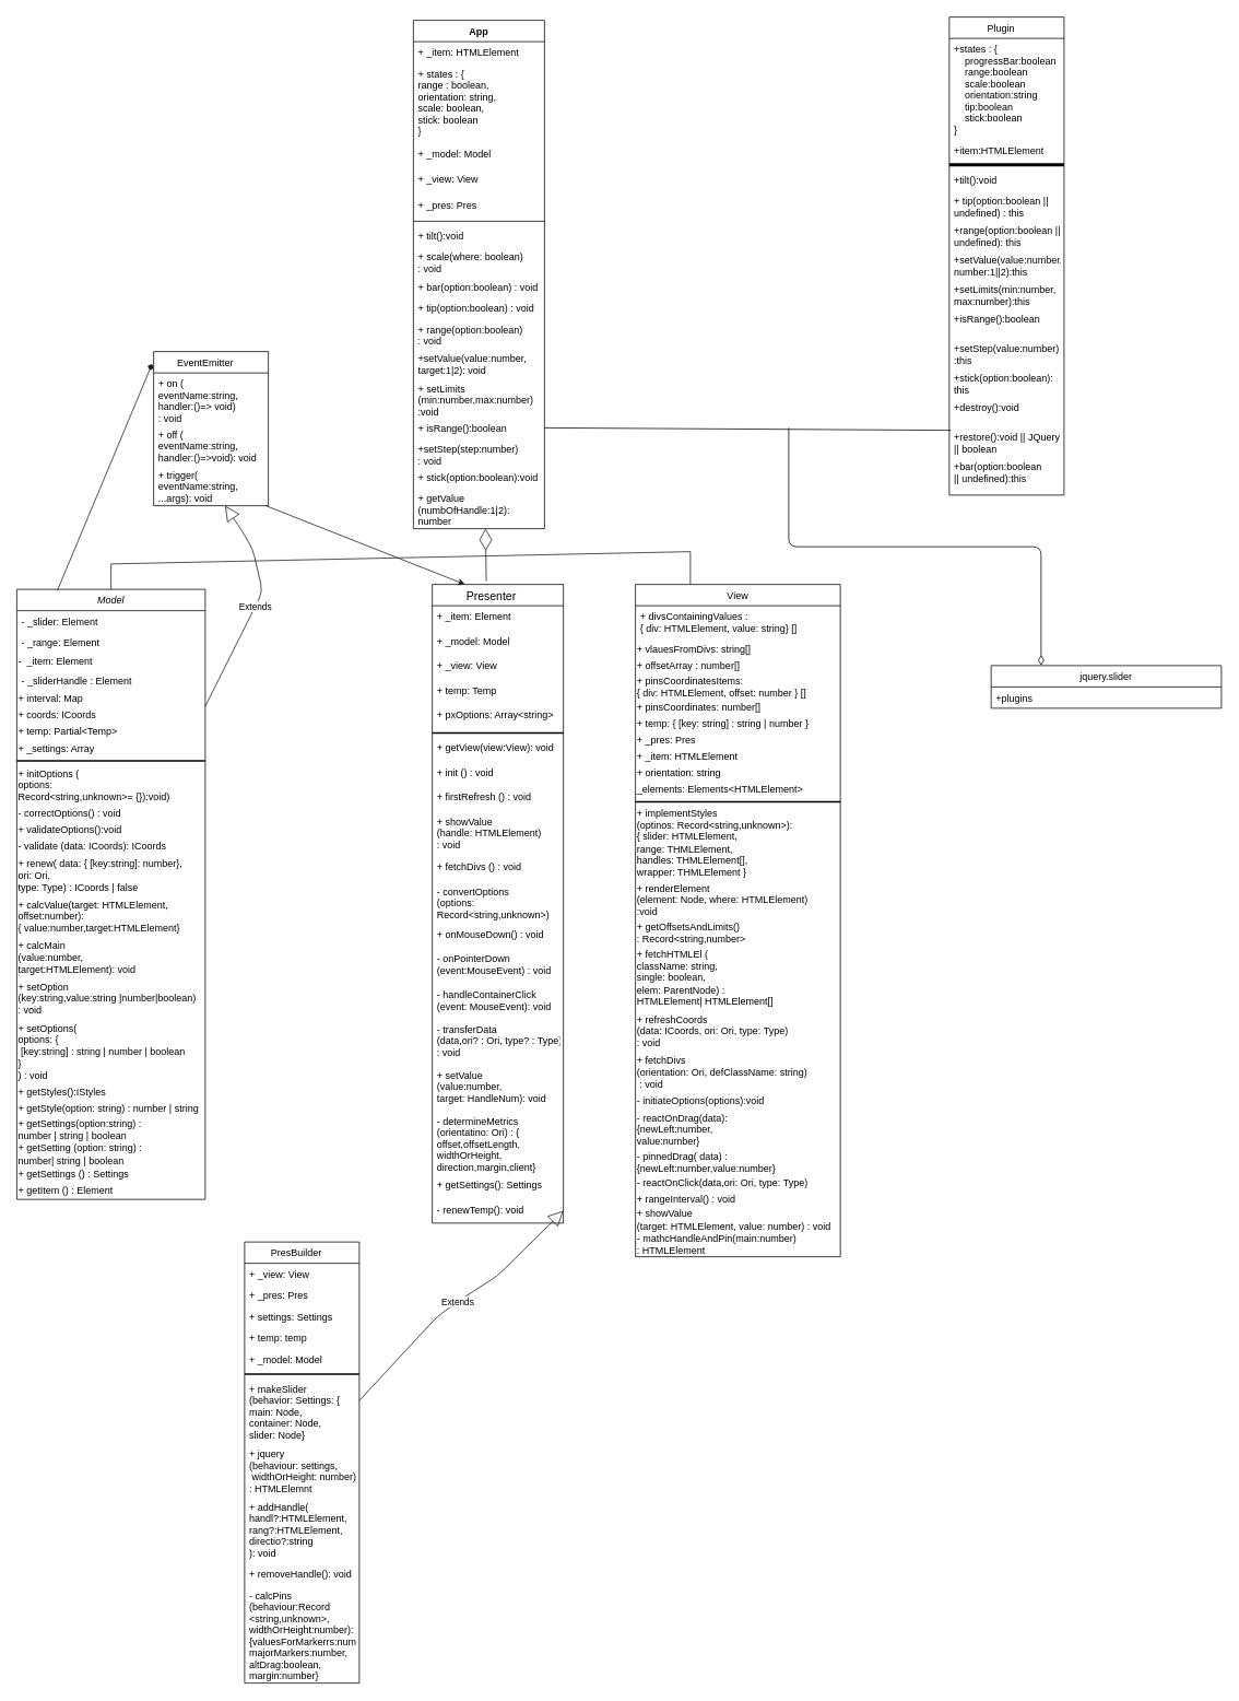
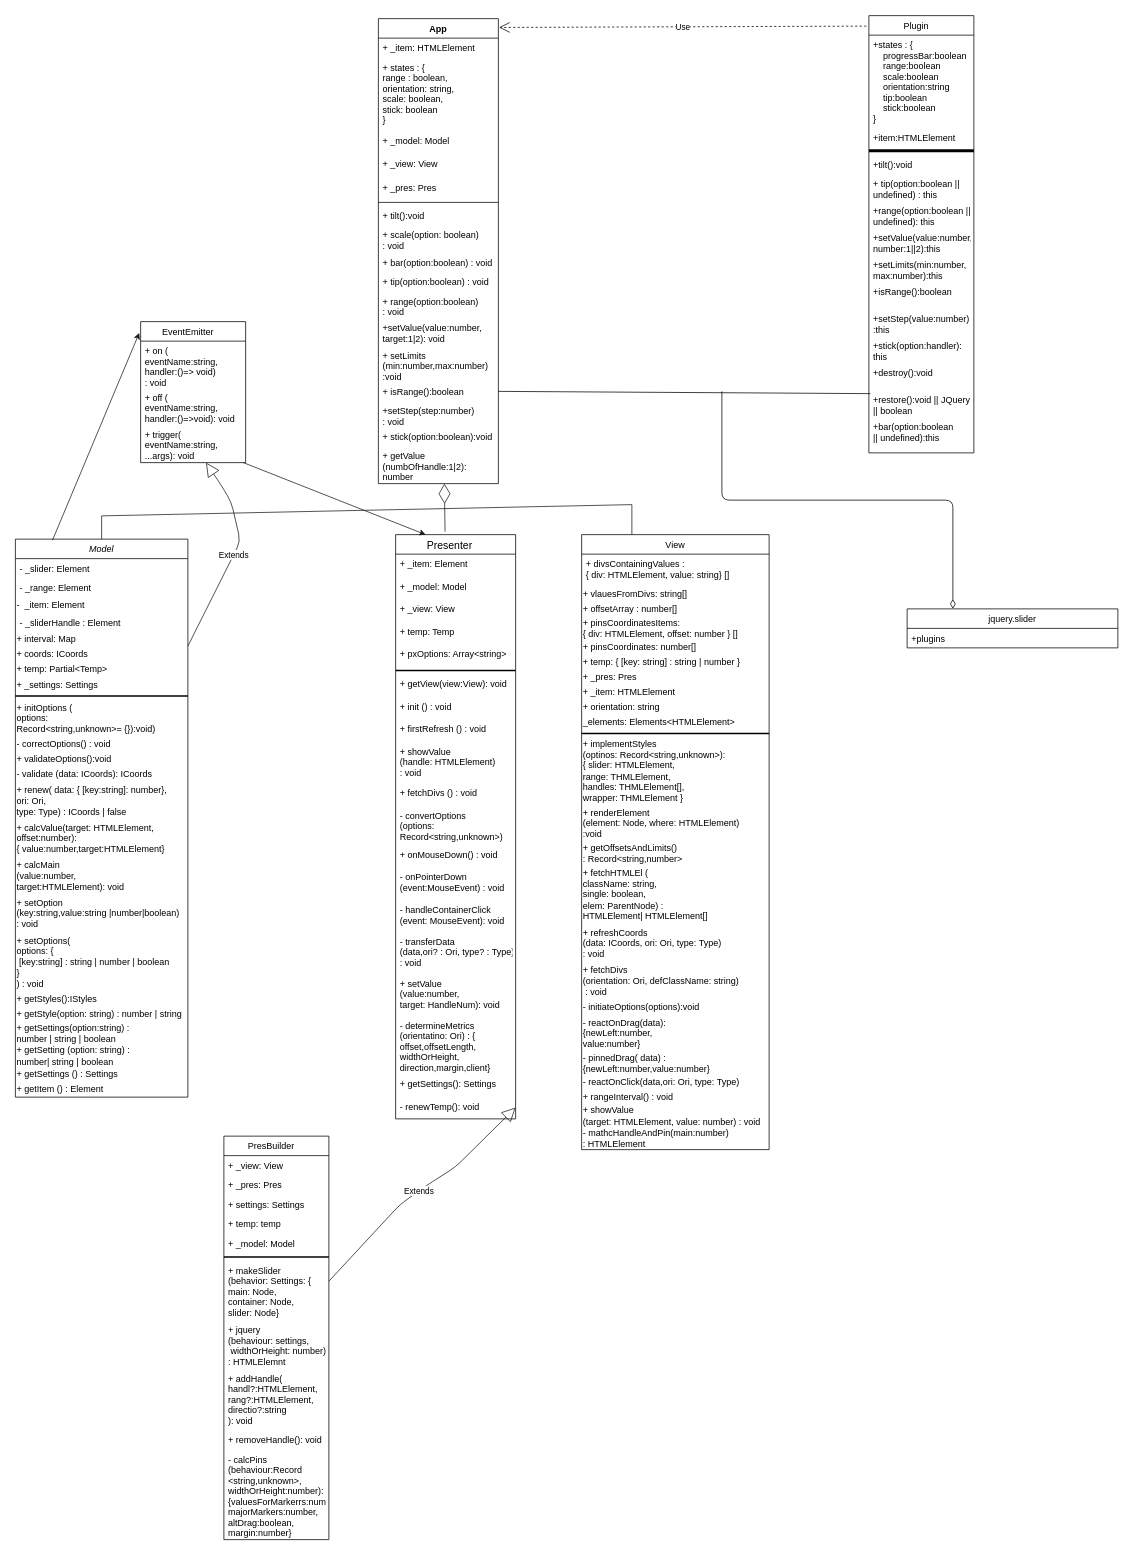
+ <mxCell id="128" value="Use" style="endArrow=open;endSize=12;dashed=1;html=1;entryX=1.006;entryY=0.019;entryDx=0;entryDy=0;exitX=-0.024;exitY=0.024;exitDx=0;exitDy=0;exitPerimeter=0;entryPerimeter=0;" edge="1" parent="1" source="113" target="86"><mxGeometry width="160" relative="1" as="geometry"><mxPoint x="933" y="350" as="sourcePoint" /><mxPoint x="1093" y="350" as="targetPoint" /></mxGeometry></mxCell>
- <mxCell id="94" value="+ scale(where: boolean) &#10;: void" style="text;strokeColor=none;fillColor=none;align=left;verticalAlign=top;spacingLeft=4;spacingRight=4;overflow=hidden;rotatable=0;points=[[0,0.5],[1,0.5]];portConstraint=eastwest;" parent="86" vertex="1"><mxGeometry y="275" width="160" height="37" as="geometry" /></mxCell>
+ <mxCell id="94" value="+ scale(option: boolean) &#10;: void" style="text;strokeColor=none;fillColor=none;align=left;verticalAlign=top;spacingLeft=4;spacingRight=4;overflow=hidden;rotatable=0;points=[[0,0.5],[1,0.5]];portConstraint=eastwest;" parent="86" vertex="1"><mxGeometry y="275" width="160" height="37" as="geometry" /></mxCell>
- <mxCell id="111" value="" style="endArrow=diamond;html=1;startSize=26;strokeColor=#1A1A1A;exitX=0.215;exitY=0.002;exitDx=0;exitDy=0;exitPerimeter=0;entryX=-0.013;entryY=0.08;entryDx=0;entryDy=0;entryPerimeter=0;" parent="1" source="2" target="106" edge="1"><mxGeometry width="50" height="50" relative="1" as="geometry"><mxPoint x="218" y="654" as="sourcePoint" /><mxPoint x="283" y="533" as="targetPoint" /></mxGeometry></mxCell>
+ <mxCell id="111" value="" style="endArrow=classic;html=1;startSize=26;strokeColor=#1A1A1A;exitX=0.215;exitY=0.002;exitDx=0;exitDy=0;exitPerimeter=0;entryX=-0.013;entryY=0.08;entryDx=0;entryDy=0;entryPerimeter=0;" parent="1" source="2" target="106" edge="1"><mxGeometry width="50" height="50" relative="1" as="geometry"><mxPoint x="218" y="654" as="sourcePoint" /><mxPoint x="283" y="533" as="targetPoint" /></mxGeometry></mxCell>
- <mxCell id="124" value="+stick(option:boolean):&#10;this" style="text;strokeColor=none;fillColor=none;align=left;verticalAlign=top;spacingLeft=4;spacingRight=4;overflow=hidden;rotatable=0;points=[[0,0.5],[1,0.5]];portConstraint=eastwest;" vertex="1" parent="113"><mxGeometry y="427" width="140" height="36" as="geometry" /></mxCell>
+ <mxCell id="124" value="+stick(option:handler):&#10;this" style="text;strokeColor=none;fillColor=none;align=left;verticalAlign=top;spacingLeft=4;spacingRight=4;overflow=hidden;rotatable=0;points=[[0,0.5],[1,0.5]];portConstraint=eastwest;" vertex="1" parent="113"><mxGeometry y="427" width="140" height="36" as="geometry" /></mxCell>
- <mxCell id="10" value="+ _settings: Array" style="text;html=1;align=left;verticalAlign=bottom;resizable=0;points=[];autosize=1;strokeColor=none;fillColor=none;" parent="2" vertex="1"><mxGeometry y="184" width="230" height="20" as="geometry" /></mxCell>
+ <mxCell id="10" value="+ _settings: Settings" style="text;html=1;align=left;verticalAlign=bottom;resizable=0;points=[];autosize=1;strokeColor=none;fillColor=none;" parent="2" vertex="1"><mxGeometry y="184" width="230" height="20" as="geometry" /></mxCell>
